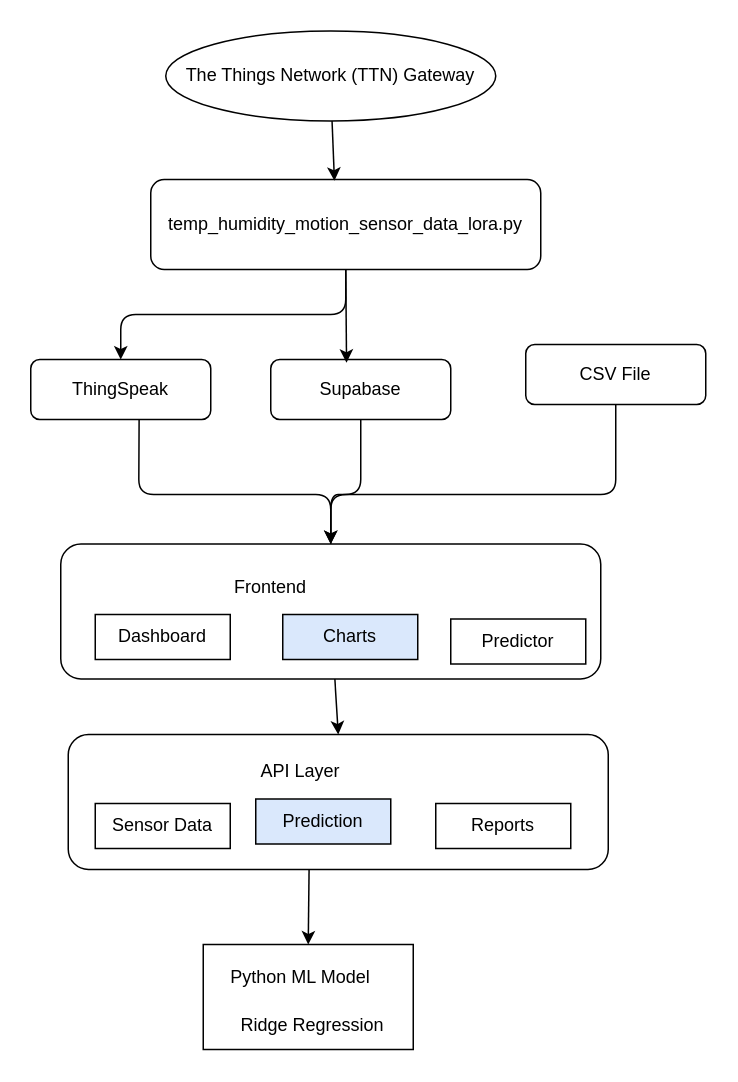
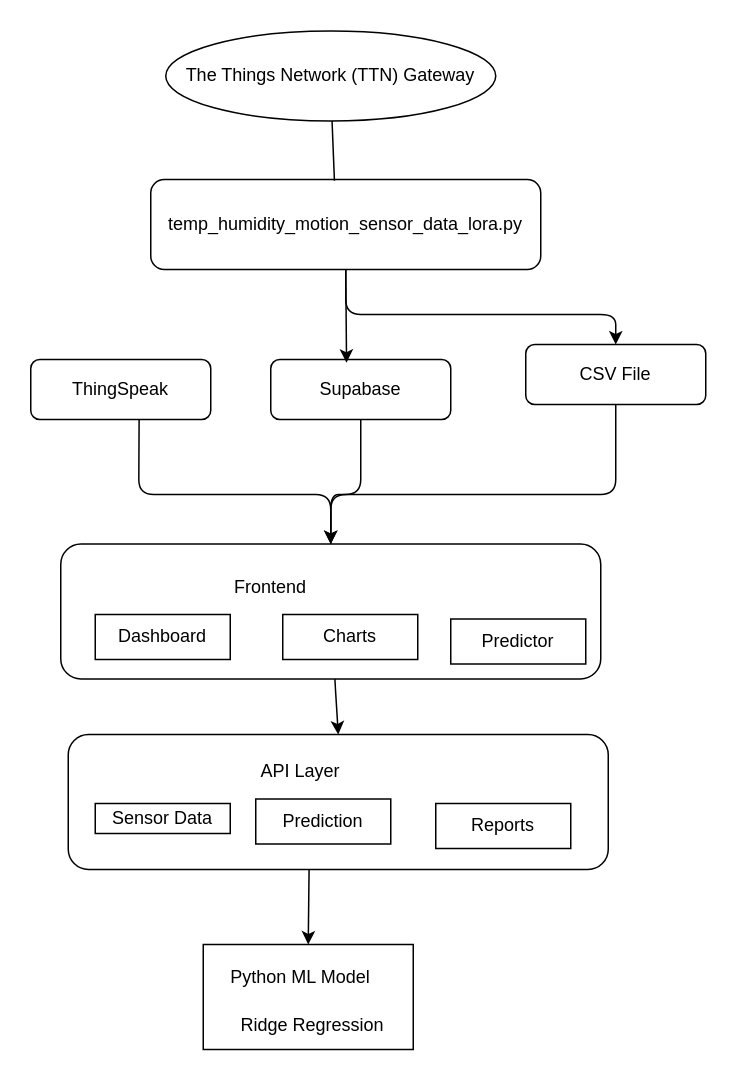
- <mxCell id="12" style="edgeStyle=none;html=1;entryX=0.471;entryY=0.014;entryDx=0;entryDy=0;entryPerimeter=0;" edge="1" parent="1" source="2" target="5"><mxGeometry relative="1" as="geometry" /></mxCell>
+ <mxCell id="12" style="edgeStyle=none;html=1;entryX=0.471;entryY=0.014;entryDx=0;entryDy=0;entryPerimeter=0;endArrow=none;" edge="1" parent="1" source="2" target="5"><mxGeometry relative="1" as="geometry" /></mxCell>
- <mxCell id="3" style="edgeStyle=none;html=1;exitX=0.5;exitY=1;exitDx=0;exitDy=0;entryX=0.5;entryY=0;entryDx=0;entryDy=0;" edge="1" parent="1" source="5" target="7"><mxGeometry relative="1" as="geometry"><Array as="points"><mxPoint x="230" y="209" /><mxPoint x="80" y="209" /></Array></mxGeometry></mxCell>
+ <mxCell id="4" style="edgeStyle=none;html=1;exitX=0.5;exitY=1;exitDx=0;exitDy=0;entryX=0.5;entryY=0;entryDx=0;entryDy=0;" edge="1" parent="1" source="5" target="11"><mxGeometry relative="1" as="geometry"><Array as="points"><mxPoint x="230" y="209" /><mxPoint x="410" y="209" /></Array></mxGeometry></mxCell>
- <mxCell id="17" value="Charts" style="rounded=0;whiteSpace=wrap;html=1;fillColor=#dae8fc;" vertex="1" parent="1"><mxGeometry x="188" y="409" width="90" height="30" as="geometry" /></mxCell>
+ <mxCell id="17" value="Charts" style="rounded=0;whiteSpace=wrap;html=1;" vertex="1" parent="1"><mxGeometry x="188" y="409" width="90" height="30" as="geometry" /></mxCell>
- <mxCell id="24" value="Prediction" style="rounded=0;whiteSpace=wrap;html=1;fillColor=#dae8fc;" vertex="1" parent="1"><mxGeometry x="170" y="532" width="90" height="30" as="geometry" /></mxCell>
+ <mxCell id="24" value="Prediction" style="rounded=0;whiteSpace=wrap;html=1;" vertex="1" parent="1"><mxGeometry x="170" y="532" width="90" height="30" as="geometry" /></mxCell>
- <mxCell id="23" value="Sensor Data" style="rounded=0;whiteSpace=wrap;html=1;" vertex="1" parent="1"><mxGeometry x="63" y="535" width="90" height="30" as="geometry" /></mxCell>
+ <mxCell id="23" value="Sensor Data" style="rounded=0;whiteSpace=wrap;html=1;" vertex="1" parent="1"><mxGeometry x="63" y="535" width="90" height="20" as="geometry" /></mxCell>
